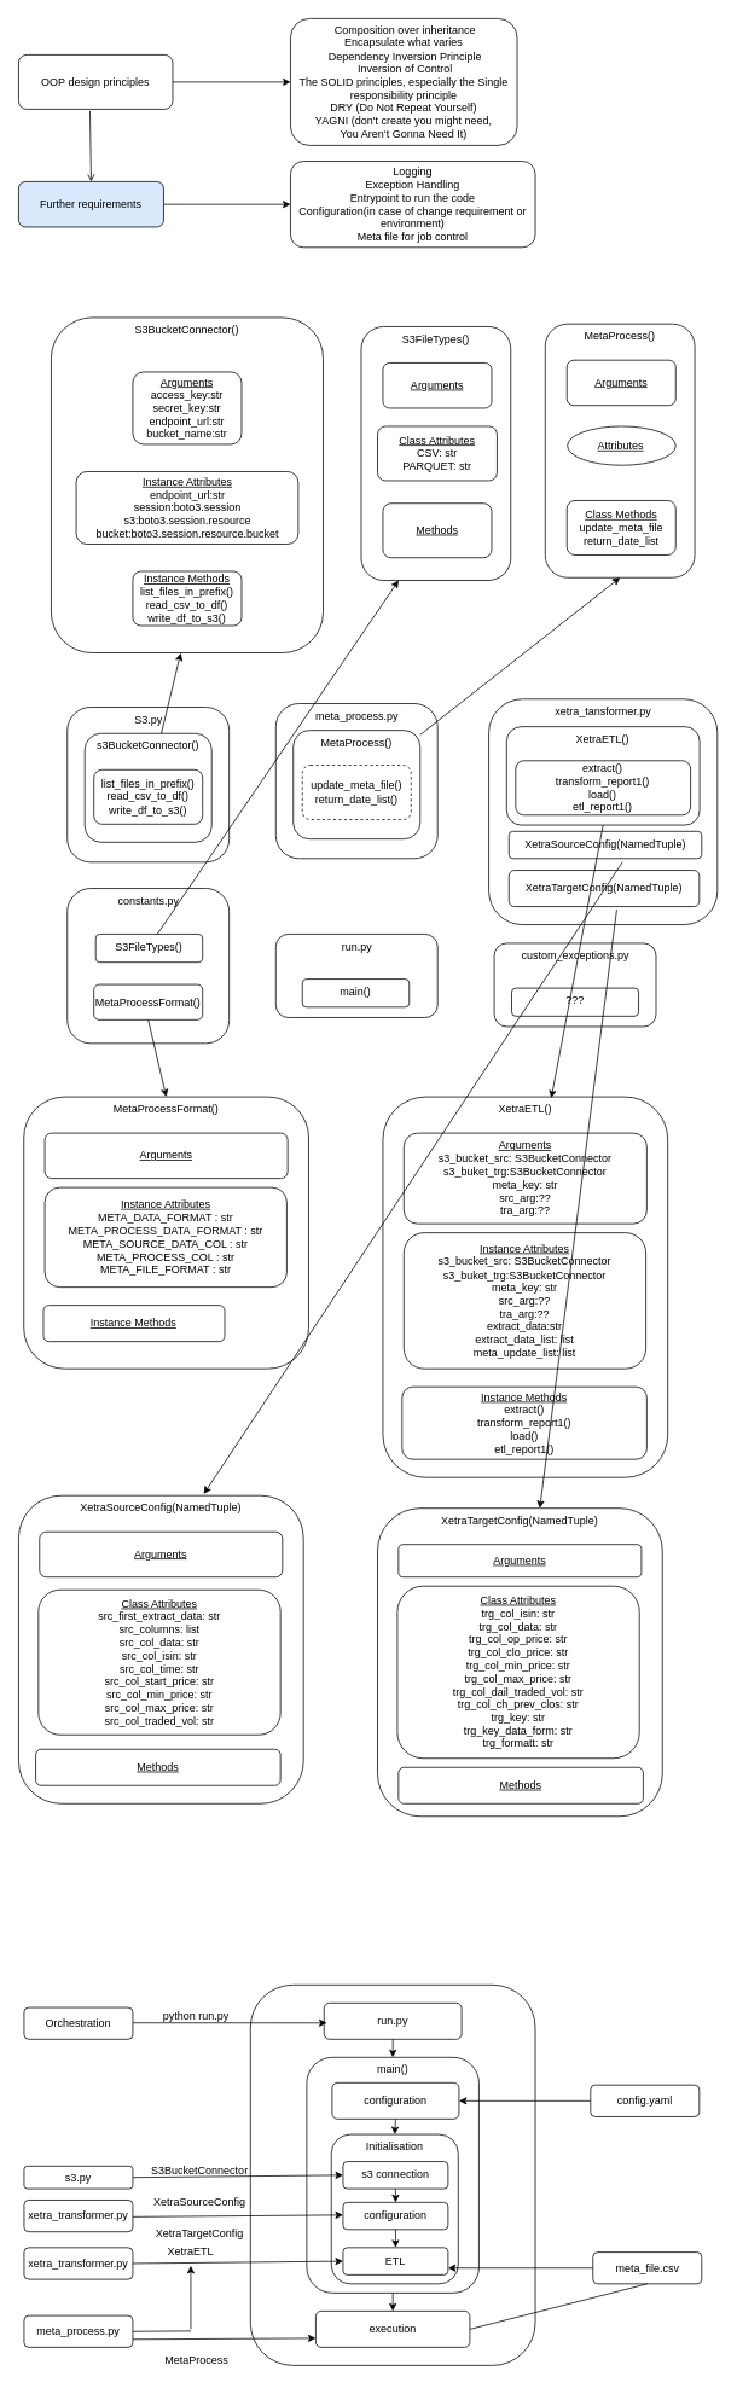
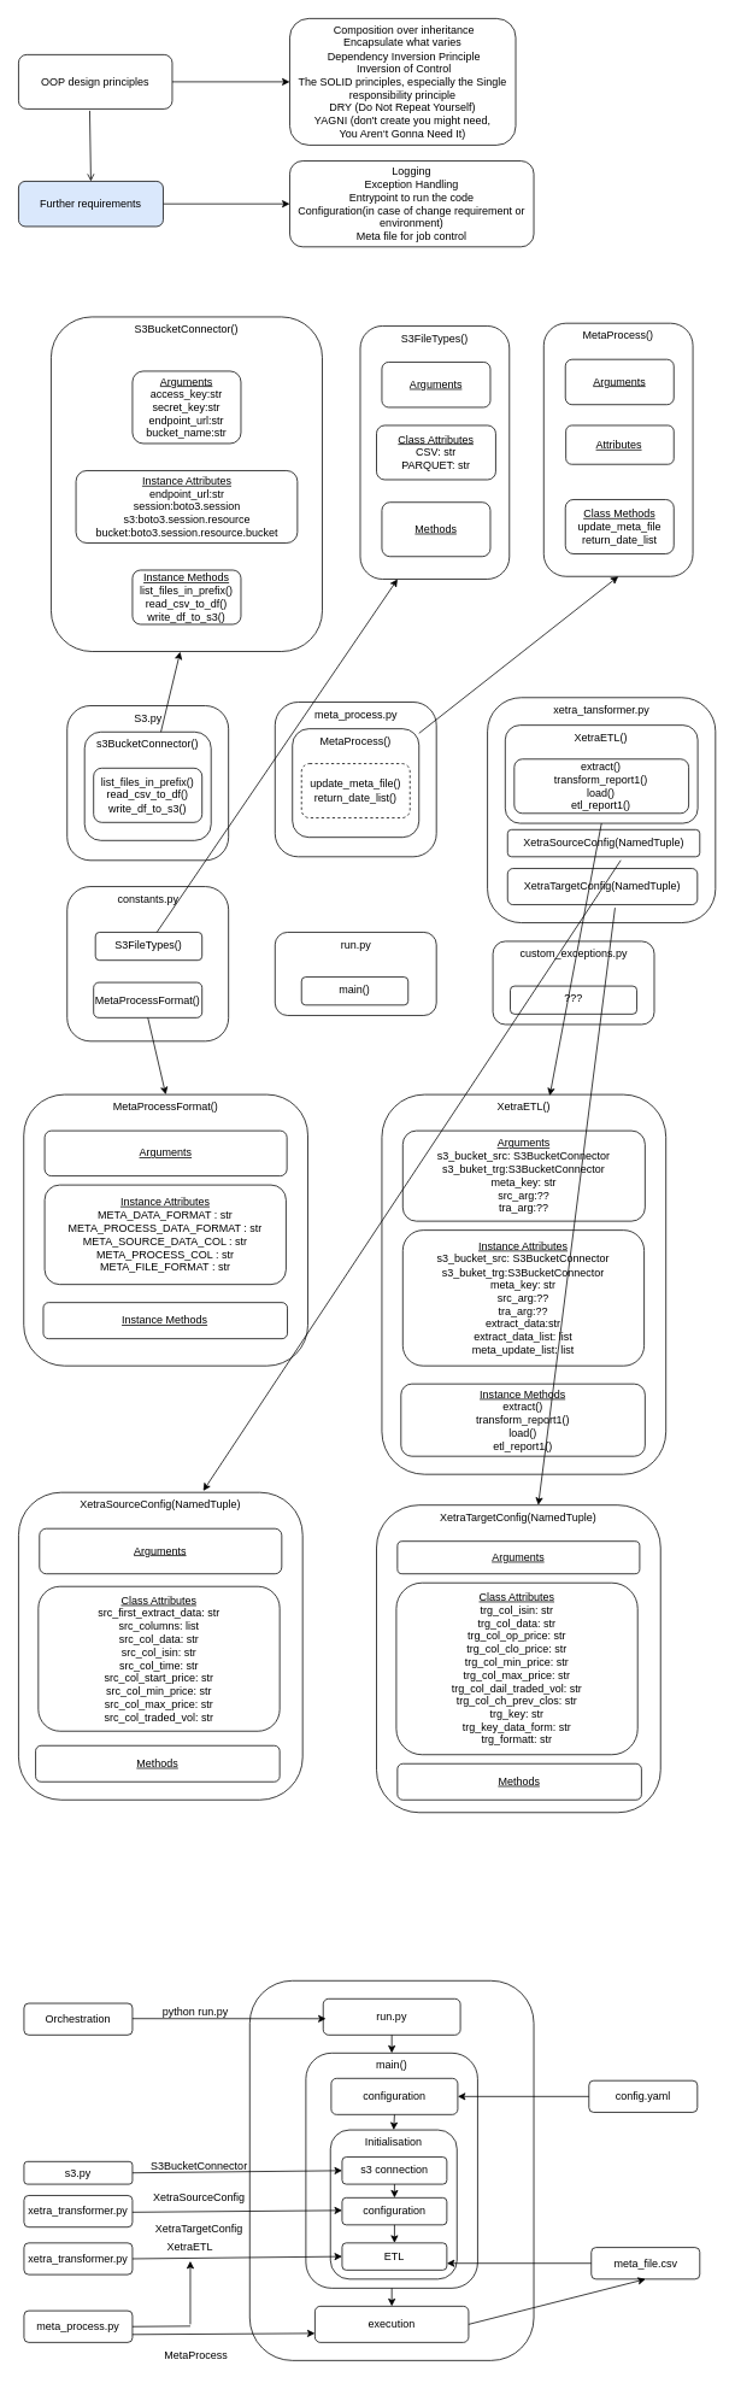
- <mxCell id="38" value="&lt;u&gt;Attributes&lt;/u&gt;" style="ellipse;whiteSpace=wrap;html=1;" parent="1" vertex="1"><mxGeometry x="625.49" y="470" width="119.44" height="43" as="geometry" /></mxCell>
+ <mxCell id="38" value="&lt;u&gt;Attributes&lt;/u&gt;" style="rounded=1;whiteSpace=wrap;html=1;" parent="1" vertex="1"><mxGeometry x="625.49" y="470" width="119.44" height="43" as="geometry" /></mxCell>
- <mxCell id="46" value="&lt;u&gt;Instance Methods&lt;/u&gt;" style="rounded=1;whiteSpace=wrap;html=1;" parent="1" vertex="1"><mxGeometry x="47.38" y="1440" width="200" height="40" as="geometry" /></mxCell>
+ <mxCell id="46" value="&lt;u&gt;Instance Methods&lt;/u&gt;" style="rounded=1;whiteSpace=wrap;html=1;" parent="1" vertex="1"><mxGeometry x="47.38" y="1440" width="270" height="40" as="geometry" /></mxCell>
- <mxCell id="81" value="" style="endArrow=none;html=1;rounded=0;entryX=0.5;entryY=1;entryDx=0;entryDy=0;exitX=1;exitY=0.5;exitDx=0;exitDy=0;" parent="1" source="66" target="78" edge="1"><mxGeometry width="50" height="50" relative="1" as="geometry"><mxPoint x="460" y="2400" as="sourcePoint" /><mxPoint x="510" y="2350" as="targetPoint" /></mxGeometry></mxCell>
+ <mxCell id="81" value="" style="endArrow=classic;html=1;rounded=0;entryX=0.5;entryY=1;entryDx=0;entryDy=0;exitX=1;exitY=0.5;exitDx=0;exitDy=0;" parent="1" source="66" target="78" edge="1"><mxGeometry width="50" height="50" relative="1" as="geometry"><mxPoint x="460" y="2400" as="sourcePoint" /><mxPoint x="510" y="2350" as="targetPoint" /></mxGeometry></mxCell>
